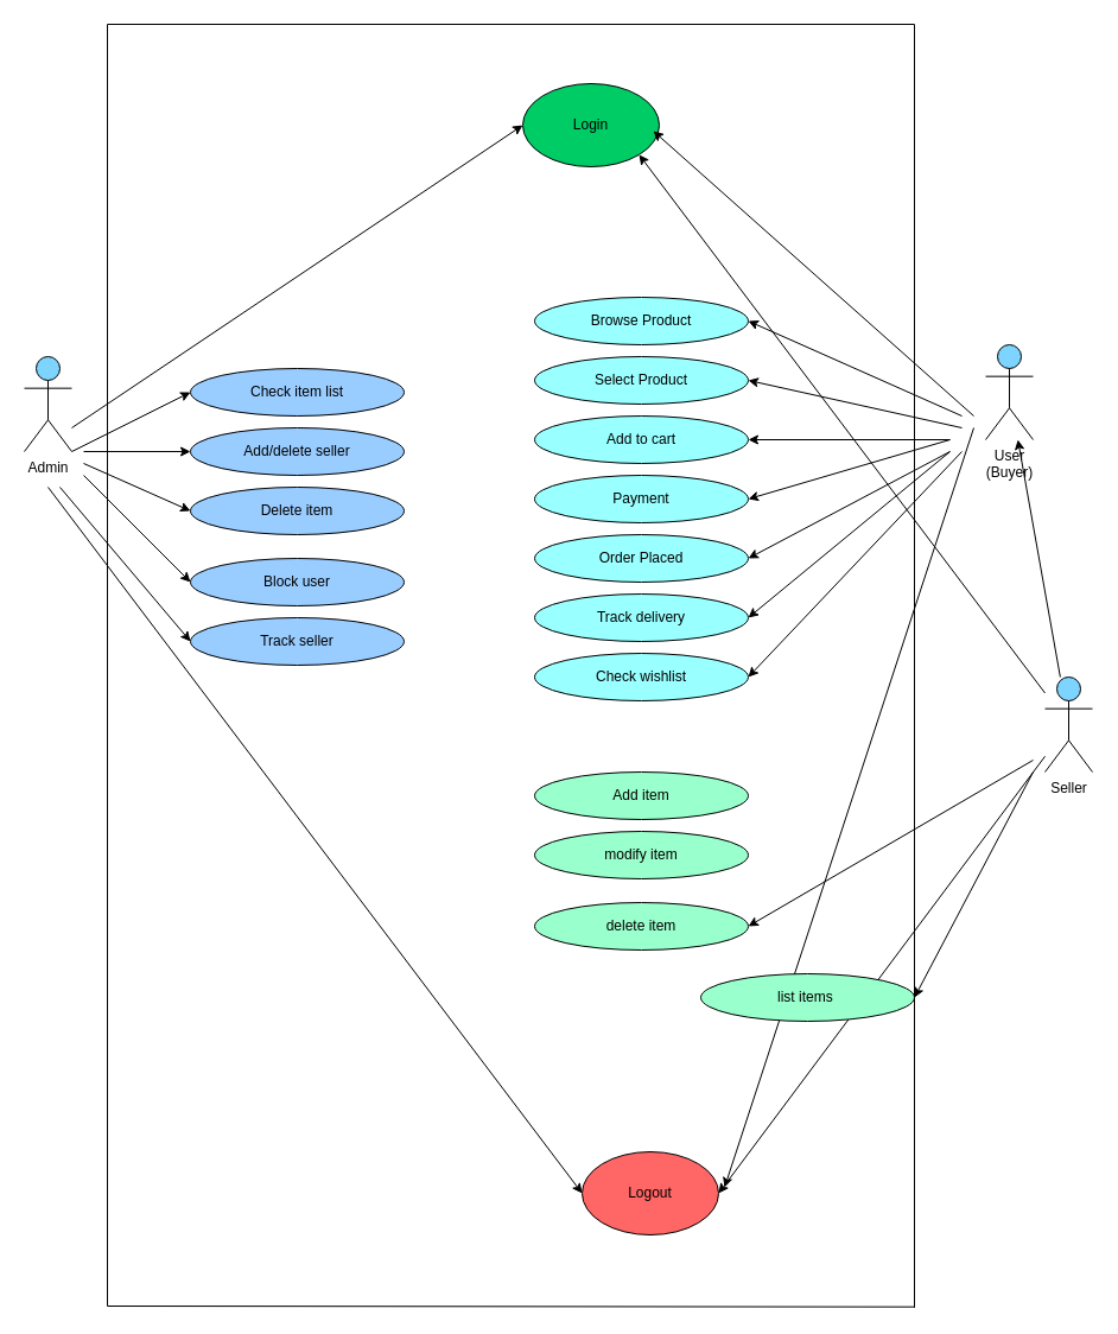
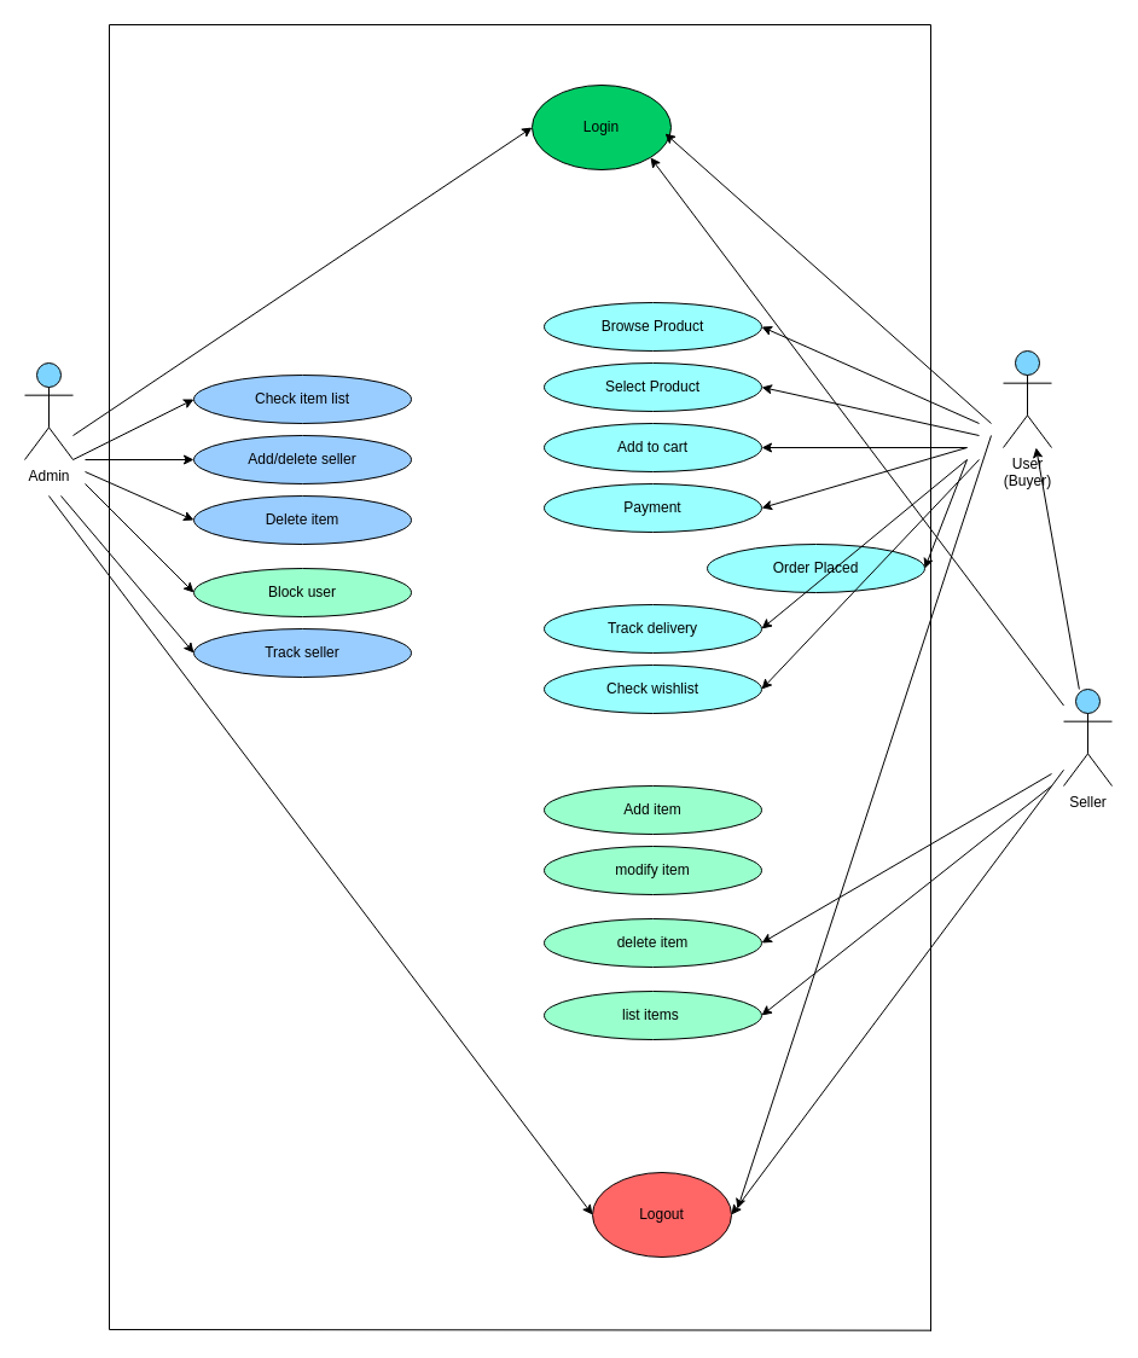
- <mxCell id="14" value="Order Placed" style="ellipse;whiteSpace=wrap;html=1;fillColor=#99FFFF;" parent="1" vertex="1"><mxGeometry x="450" y="450" width="180" height="40" as="geometry" /></mxCell>
+ <mxCell id="14" value="Order Placed" style="ellipse;whiteSpace=wrap;html=1;fillColor=#99FFFF;" parent="1" vertex="1"><mxGeometry x="585" y="450" width="180" height="40" as="geometry" /></mxCell>
- <mxCell id="10" value="Block user" style="ellipse;whiteSpace=wrap;html=1;fillColor=#99CCFF;" parent="1" vertex="1"><mxGeometry x="160" y="470" width="180" height="40" as="geometry" /></mxCell>
+ <mxCell id="10" value="Block user" style="ellipse;whiteSpace=wrap;html=1;fillColor=#99ffcc;" parent="1" vertex="1"><mxGeometry x="160" y="470" width="180" height="40" as="geometry" /></mxCell>
- <mxCell id="39" value="list items&amp;nbsp;" style="ellipse;whiteSpace=wrap;html=1;fillColor=#99FFCC;" parent="1" vertex="1"><mxGeometry x="590" y="820" width="180" height="40" as="geometry" /></mxCell>
+ <mxCell id="39" value="list items&amp;nbsp;" style="ellipse;whiteSpace=wrap;html=1;fillColor=#99FFCC;" parent="1" vertex="1"><mxGeometry x="450" y="820" width="180" height="40" as="geometry" /></mxCell>
